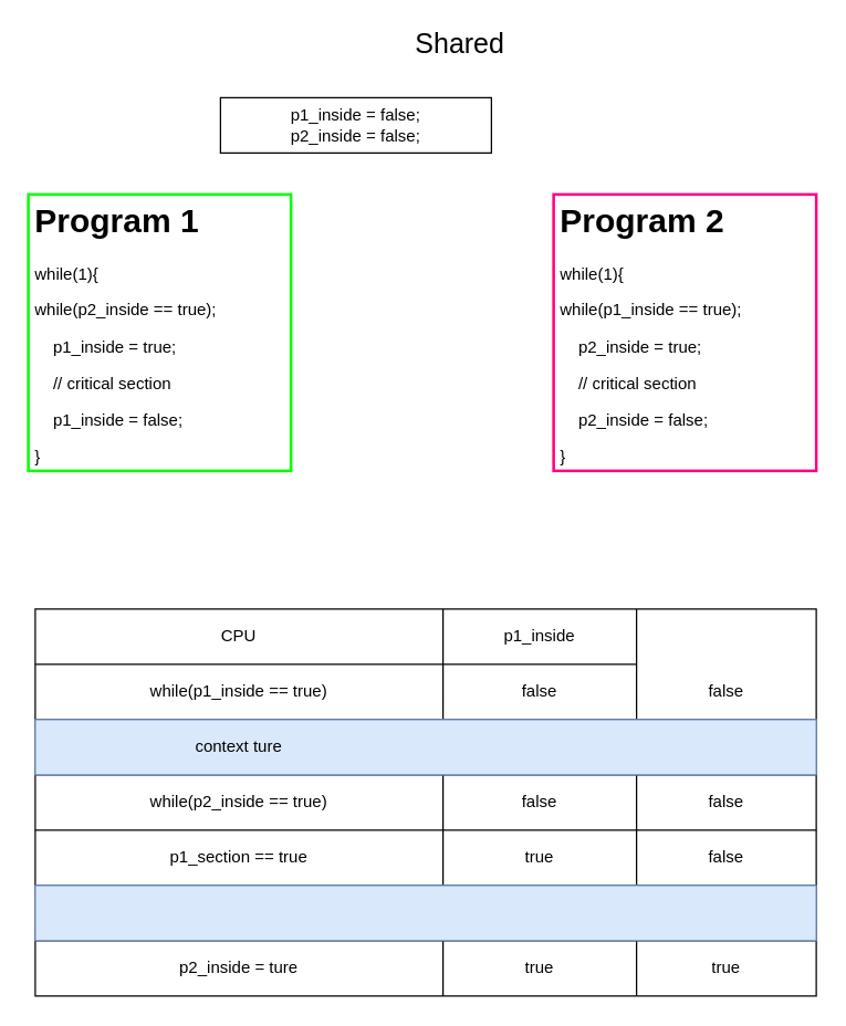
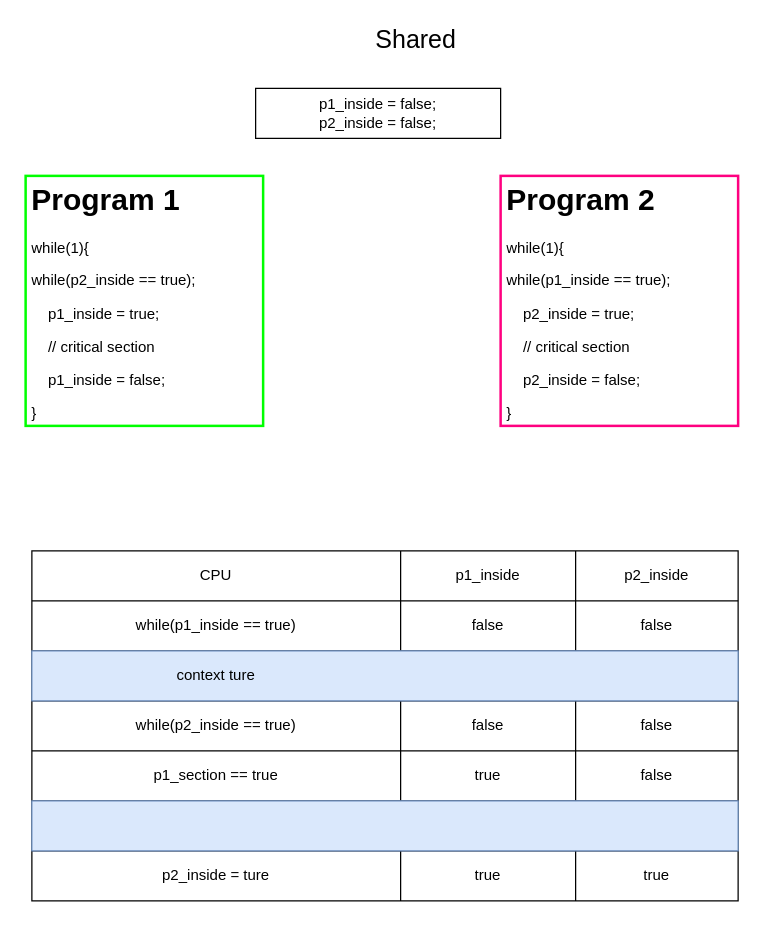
- <mxCell id="4" value="&lt;div&gt;p1_inside = false;&lt;/div&gt;&lt;div&gt;p2_inside = false;&lt;/div&gt;" style="text;html=1;fillColor=none;align=center;verticalAlign=middle;whiteSpace=wrap;rounded=0;strokeColor=#000000;" vertex="1" parent="1"><mxGeometry x="159" y="70" width="196" height="40" as="geometry" /></mxCell>
+ <mxCell id="4" value="&lt;div&gt;p1_inside = false;&lt;/div&gt;&lt;div&gt;p2_inside = false;&lt;/div&gt;" style="text;html=1;fillColor=none;align=center;verticalAlign=middle;whiteSpace=wrap;rounded=0;strokeColor=#000000;" vertex="1" parent="1"><mxGeometry x="204" y="70" width="196" height="40" as="geometry" /></mxCell>
+ <mxCell id="10" value="p2_inside" style="shape=partialRectangle;html=1;whiteSpace=wrap;connectable=0;overflow=hidden;fillColor=none;top=0;left=0;bottom=0;right=0;" vertex="1" parent="7"><mxGeometry x="435" width="130" height="40" as="geometry" /></mxCell>
